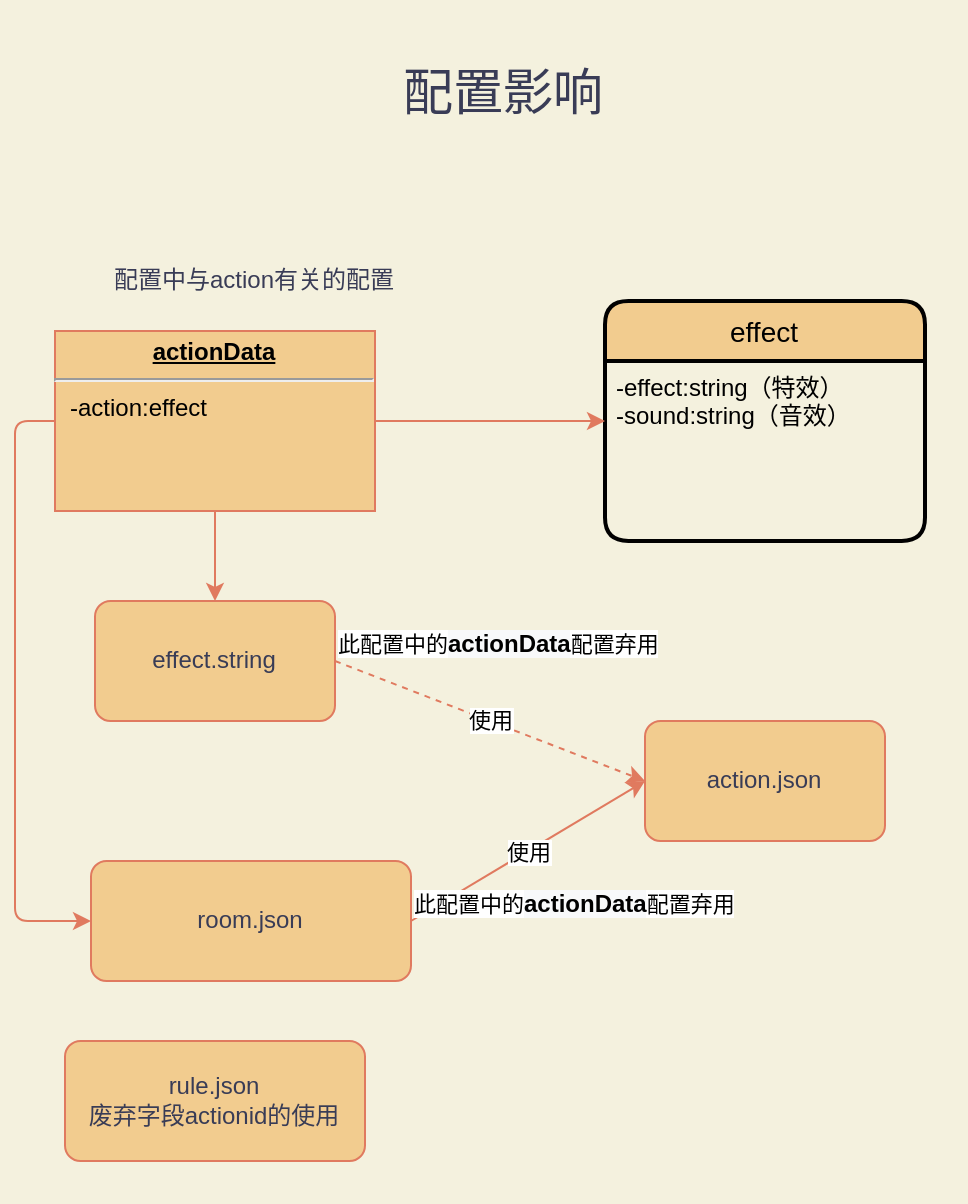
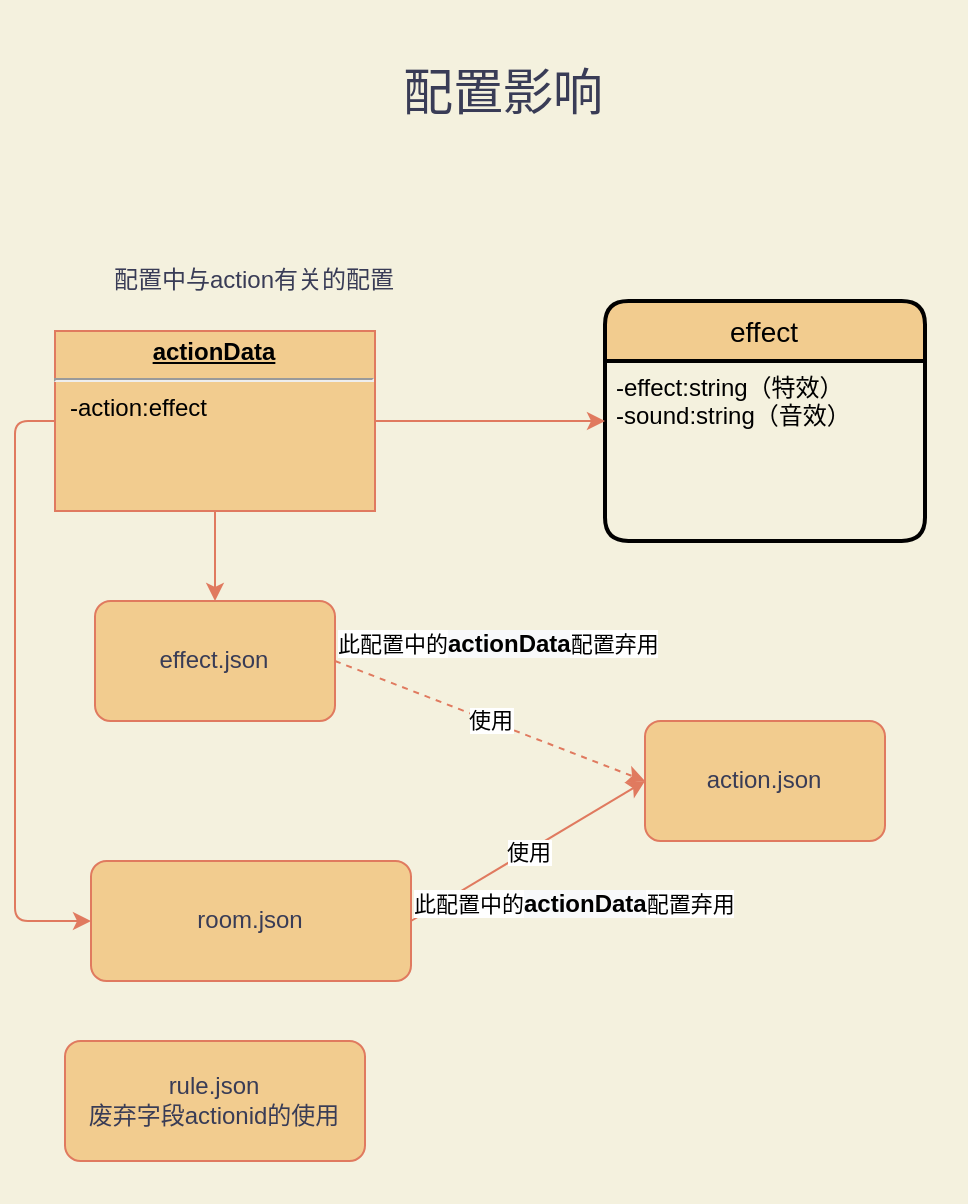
- <mxCell id="3" value="effect.string" style="rounded=1;whiteSpace=wrap;html=1;sketch=0;strokeColor=#E07A5F;fillColor=#F2CC8F;fontColor=#393C56;arcSize=13;" vertex="1" parent="1"><mxGeometry x="40" y="300" width="120" height="60" as="geometry" /></mxCell>
+ <mxCell id="3" value="effect.json" style="rounded=1;whiteSpace=wrap;html=1;sketch=0;strokeColor=#E07A5F;fillColor=#F2CC8F;fontColor=#393C56;arcSize=13;" vertex="1" parent="1"><mxGeometry x="40" y="300" width="120" height="60" as="geometry" /></mxCell>
